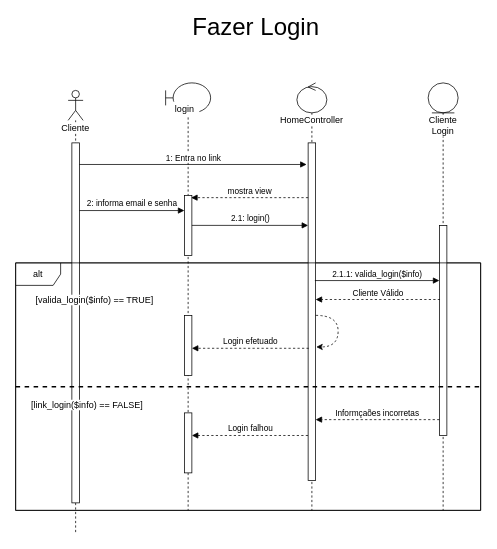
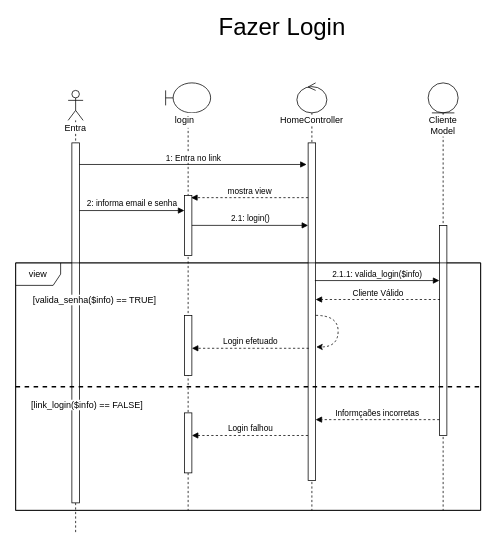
- <mxCell id="18" value="&lt;font style=&quot;font-size: 32px&quot;&gt;Fazer Login&lt;/font&gt;" style="text;html=1;align=center;verticalAlign=middle;resizable=0;points=[];autosize=1;strokeColor=none;fillColor=none;" parent="1" vertex="1"><mxGeometry x="250" y="20" width="180" height="30" as="geometry" /></mxCell>
+ <mxCell id="18" value="&lt;font style=&quot;font-size: 32px&quot;&gt;Fazer Login&lt;/font&gt;" style="text;html=1;align=center;verticalAlign=middle;resizable=0;points=[];autosize=1;strokeColor=none;fillColor=none;" parent="1" vertex="1"><mxGeometry x="285" y="20" width="180" height="30" as="geometry" /></mxCell>
- <mxCell id="6" value="login" style="text;html=1;align=center;verticalAlign=middle;resizable=0;points=[];autosize=1;fillColor=default;" parent="5" vertex="1"><mxGeometry x="5" y="25" width="40" height="20" as="geometry" /></mxCell>
+ <mxCell id="6" value="login" style="text;html=1;align=center;verticalAlign=middle;resizable=0;points=[];autosize=1;fillColor=default;" parent="5" vertex="1"><mxGeometry x="5" y="40" width="40" height="20" as="geometry" /></mxCell>
- <mxCell id="13" value="Cliente Login" style="shape=umlLifeline;participant=umlEntity;perimeter=lifelinePerimeter;whiteSpace=wrap;html=1;container=1;collapsible=0;recursiveResize=0;verticalAlign=top;spacingTop=36;outlineConnect=0;labelBackgroundColor=#FFFFFF;fillColor=default;" parent="1" vertex="1"><mxGeometry x="570" y="110" width="40" height="570" as="geometry" /></mxCell>
+ <mxCell id="13" value="Cliente Model" style="shape=umlLifeline;participant=umlEntity;perimeter=lifelinePerimeter;whiteSpace=wrap;html=1;container=1;collapsible=0;recursiveResize=0;verticalAlign=top;spacingTop=36;outlineConnect=0;labelBackgroundColor=#FFFFFF;fillColor=default;" parent="1" vertex="1"><mxGeometry x="570" y="110" width="40" height="570" as="geometry" /></mxCell>
- <mxCell id="3" value="&lt;span style=&quot;background-color: rgb(255 , 255 , 255)&quot;&gt;Cliente&lt;/span&gt;" style="shape=umlLifeline;participant=umlActor;perimeter=lifelinePerimeter;whiteSpace=wrap;html=1;container=1;collapsible=0;recursiveResize=0;verticalAlign=top;spacingTop=36;outlineConnect=0;" parent="1" vertex="1"><mxGeometry x="90" y="120" width="20" height="590" as="geometry" /></mxCell>
+ <mxCell id="3" value="&lt;span style=&quot;background-color: rgb(255 , 255 , 255)&quot;&gt;Entra&lt;/span&gt;" style="shape=umlLifeline;participant=umlActor;perimeter=lifelinePerimeter;whiteSpace=wrap;html=1;container=1;collapsible=0;recursiveResize=0;verticalAlign=top;spacingTop=36;outlineConnect=0;" parent="1" vertex="1"><mxGeometry x="90" y="120" width="20" height="590" as="geometry" /></mxCell>
- <mxCell id="2" value="alt" style="shape=umlFrame;whiteSpace=wrap;html=1;labelBackgroundColor=#FFFFFF;" vertex="1" parent="1"><mxGeometry x="20" y="350" width="620" height="330" as="geometry" /></mxCell>
+ <mxCell id="2" value="view" style="shape=umlFrame;whiteSpace=wrap;html=1;labelBackgroundColor=#FFFFFF;" vertex="1" parent="1"><mxGeometry x="20" y="350" width="620" height="330" as="geometry" /></mxCell>
- <mxCell id="23" value="&lt;span style=&quot;background-color: rgb(255 , 255 , 255)&quot;&gt;[valida_login($info) == TRUE]&lt;/span&gt;" style="text;html=1;align=center;verticalAlign=middle;resizable=0;points=[];autosize=1;strokeColor=none;fillColor=none;" vertex="1" parent="22"><mxGeometry x="20" y="40" width="170" height="20" as="geometry" /></mxCell>
+ <mxCell id="23" value="&lt;span style=&quot;background-color: rgb(255 , 255 , 255)&quot;&gt;[valida_senha($info) == TRUE]&lt;/span&gt;" style="text;html=1;align=center;verticalAlign=middle;resizable=0;points=[];autosize=1;strokeColor=none;fillColor=none;" vertex="1" parent="22"><mxGeometry x="20" y="40" width="170" height="20" as="geometry" /></mxCell>
